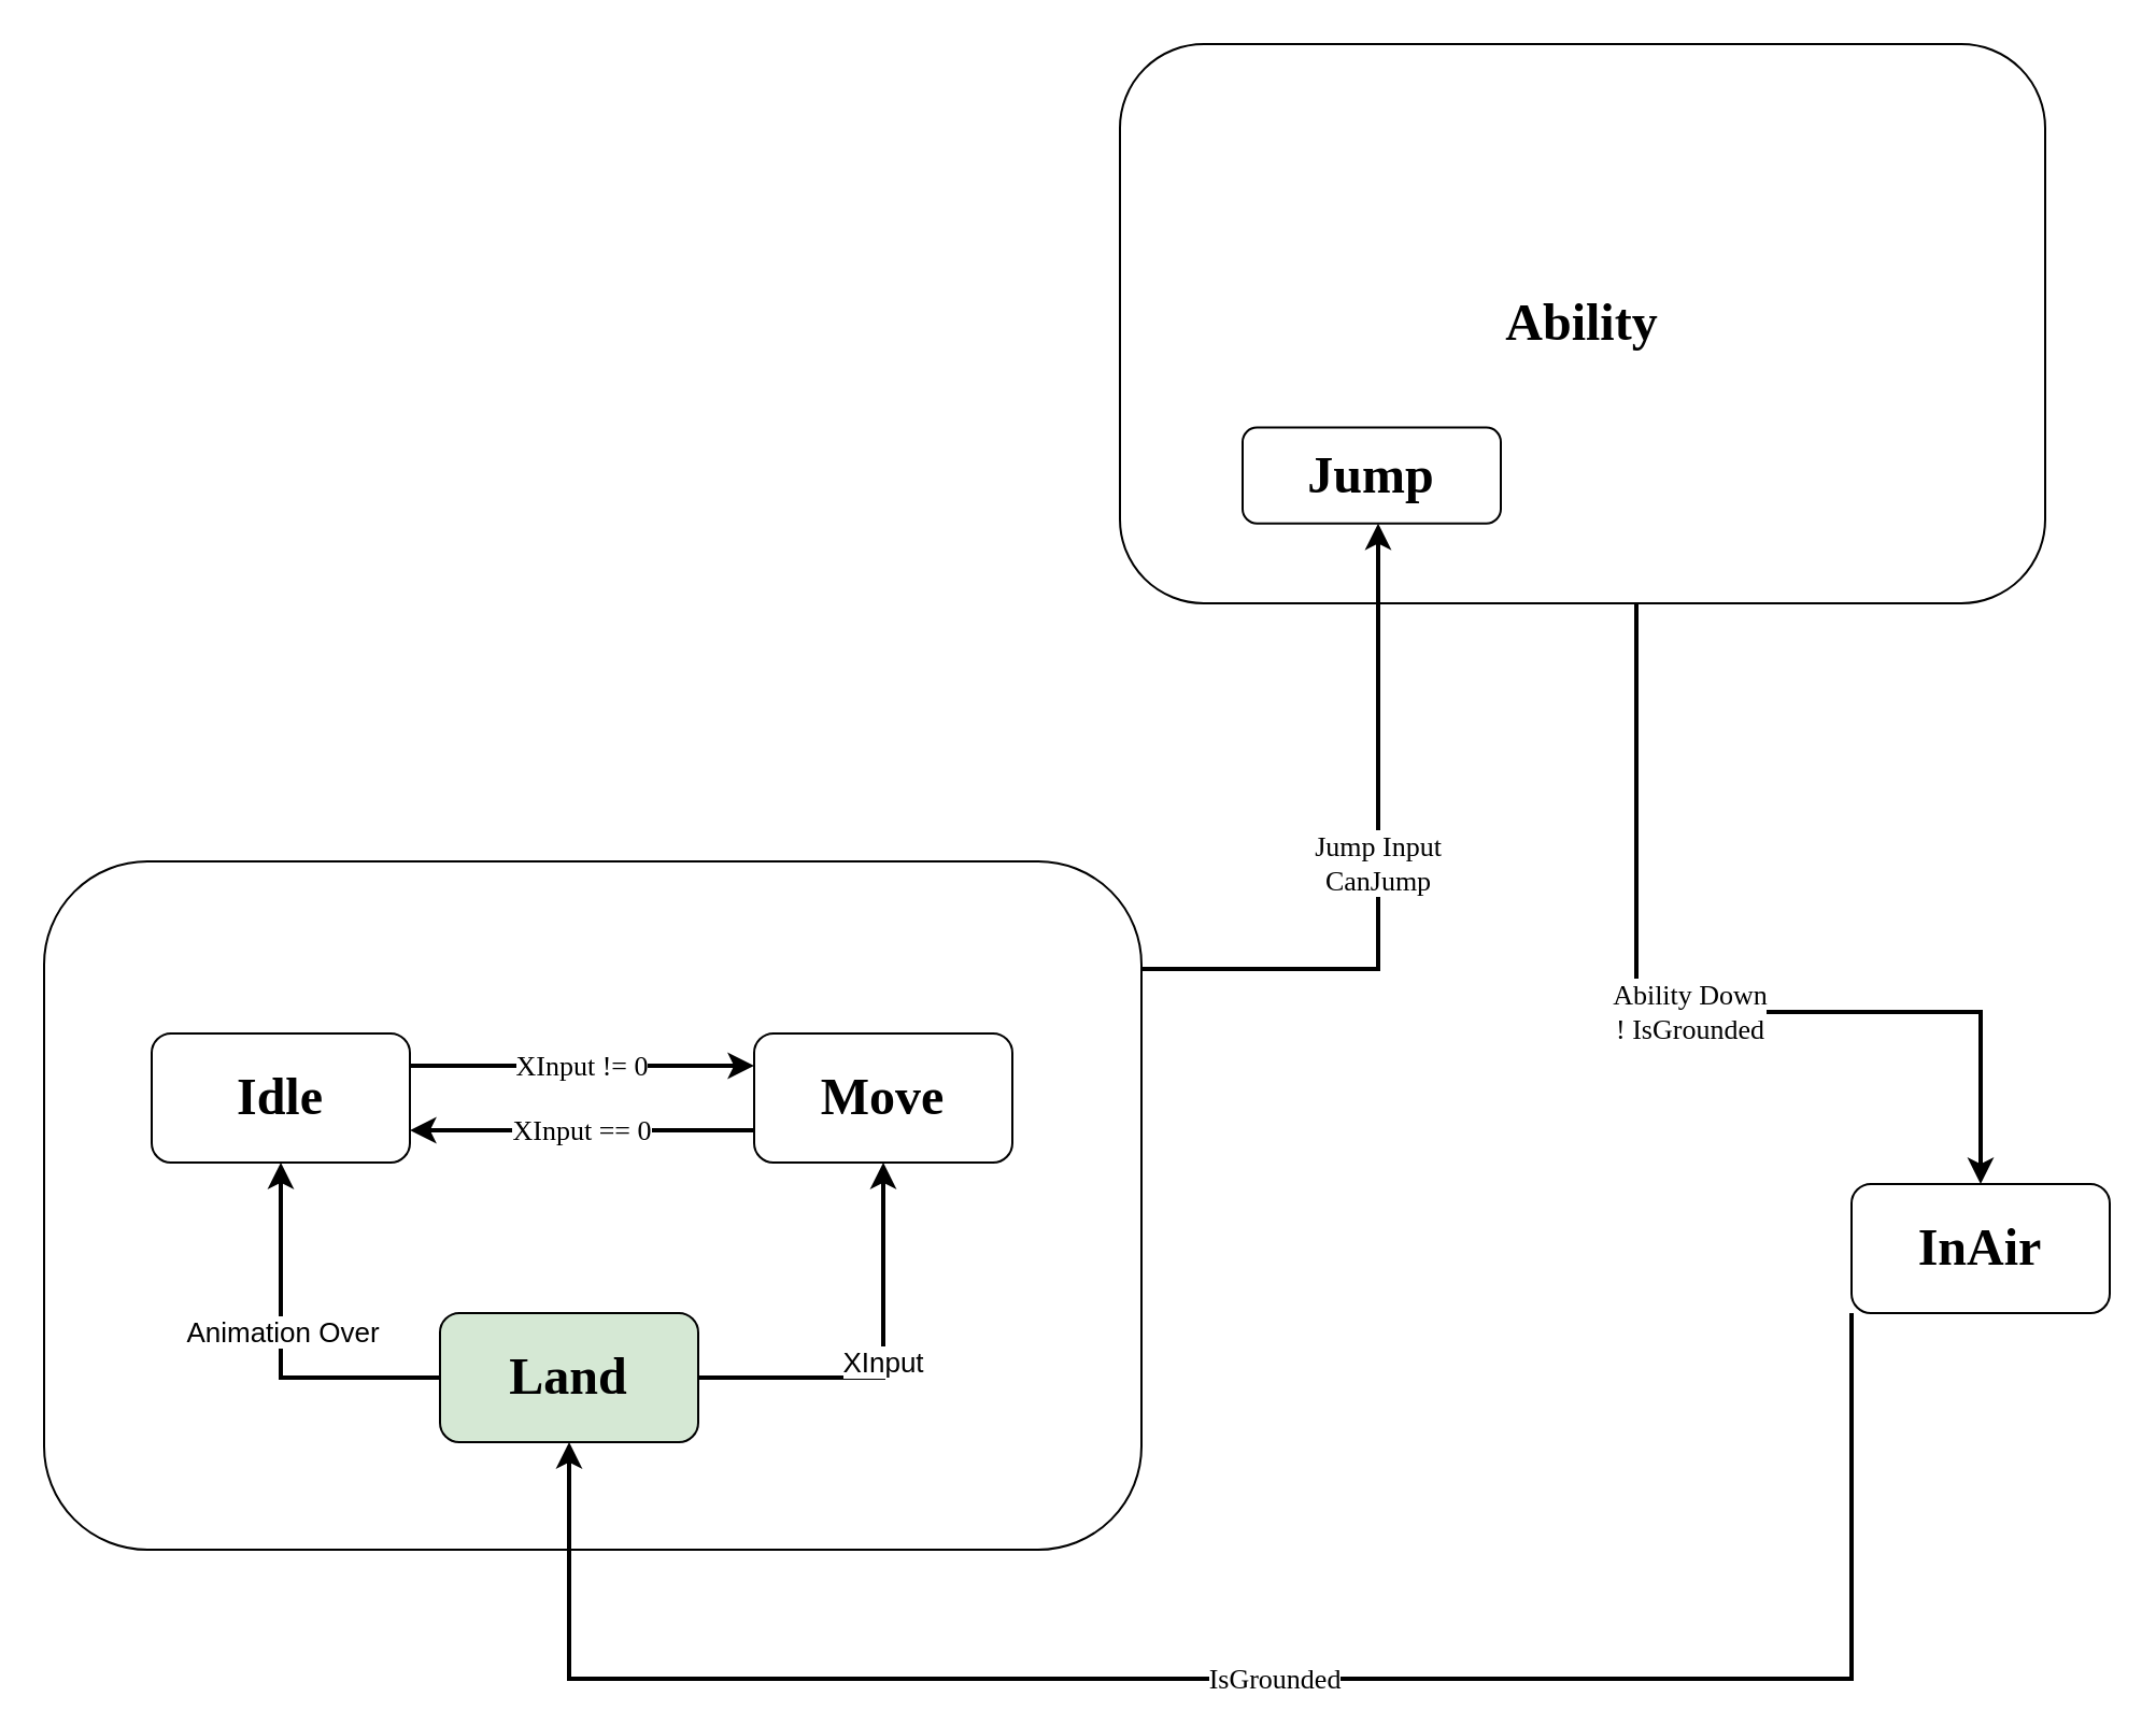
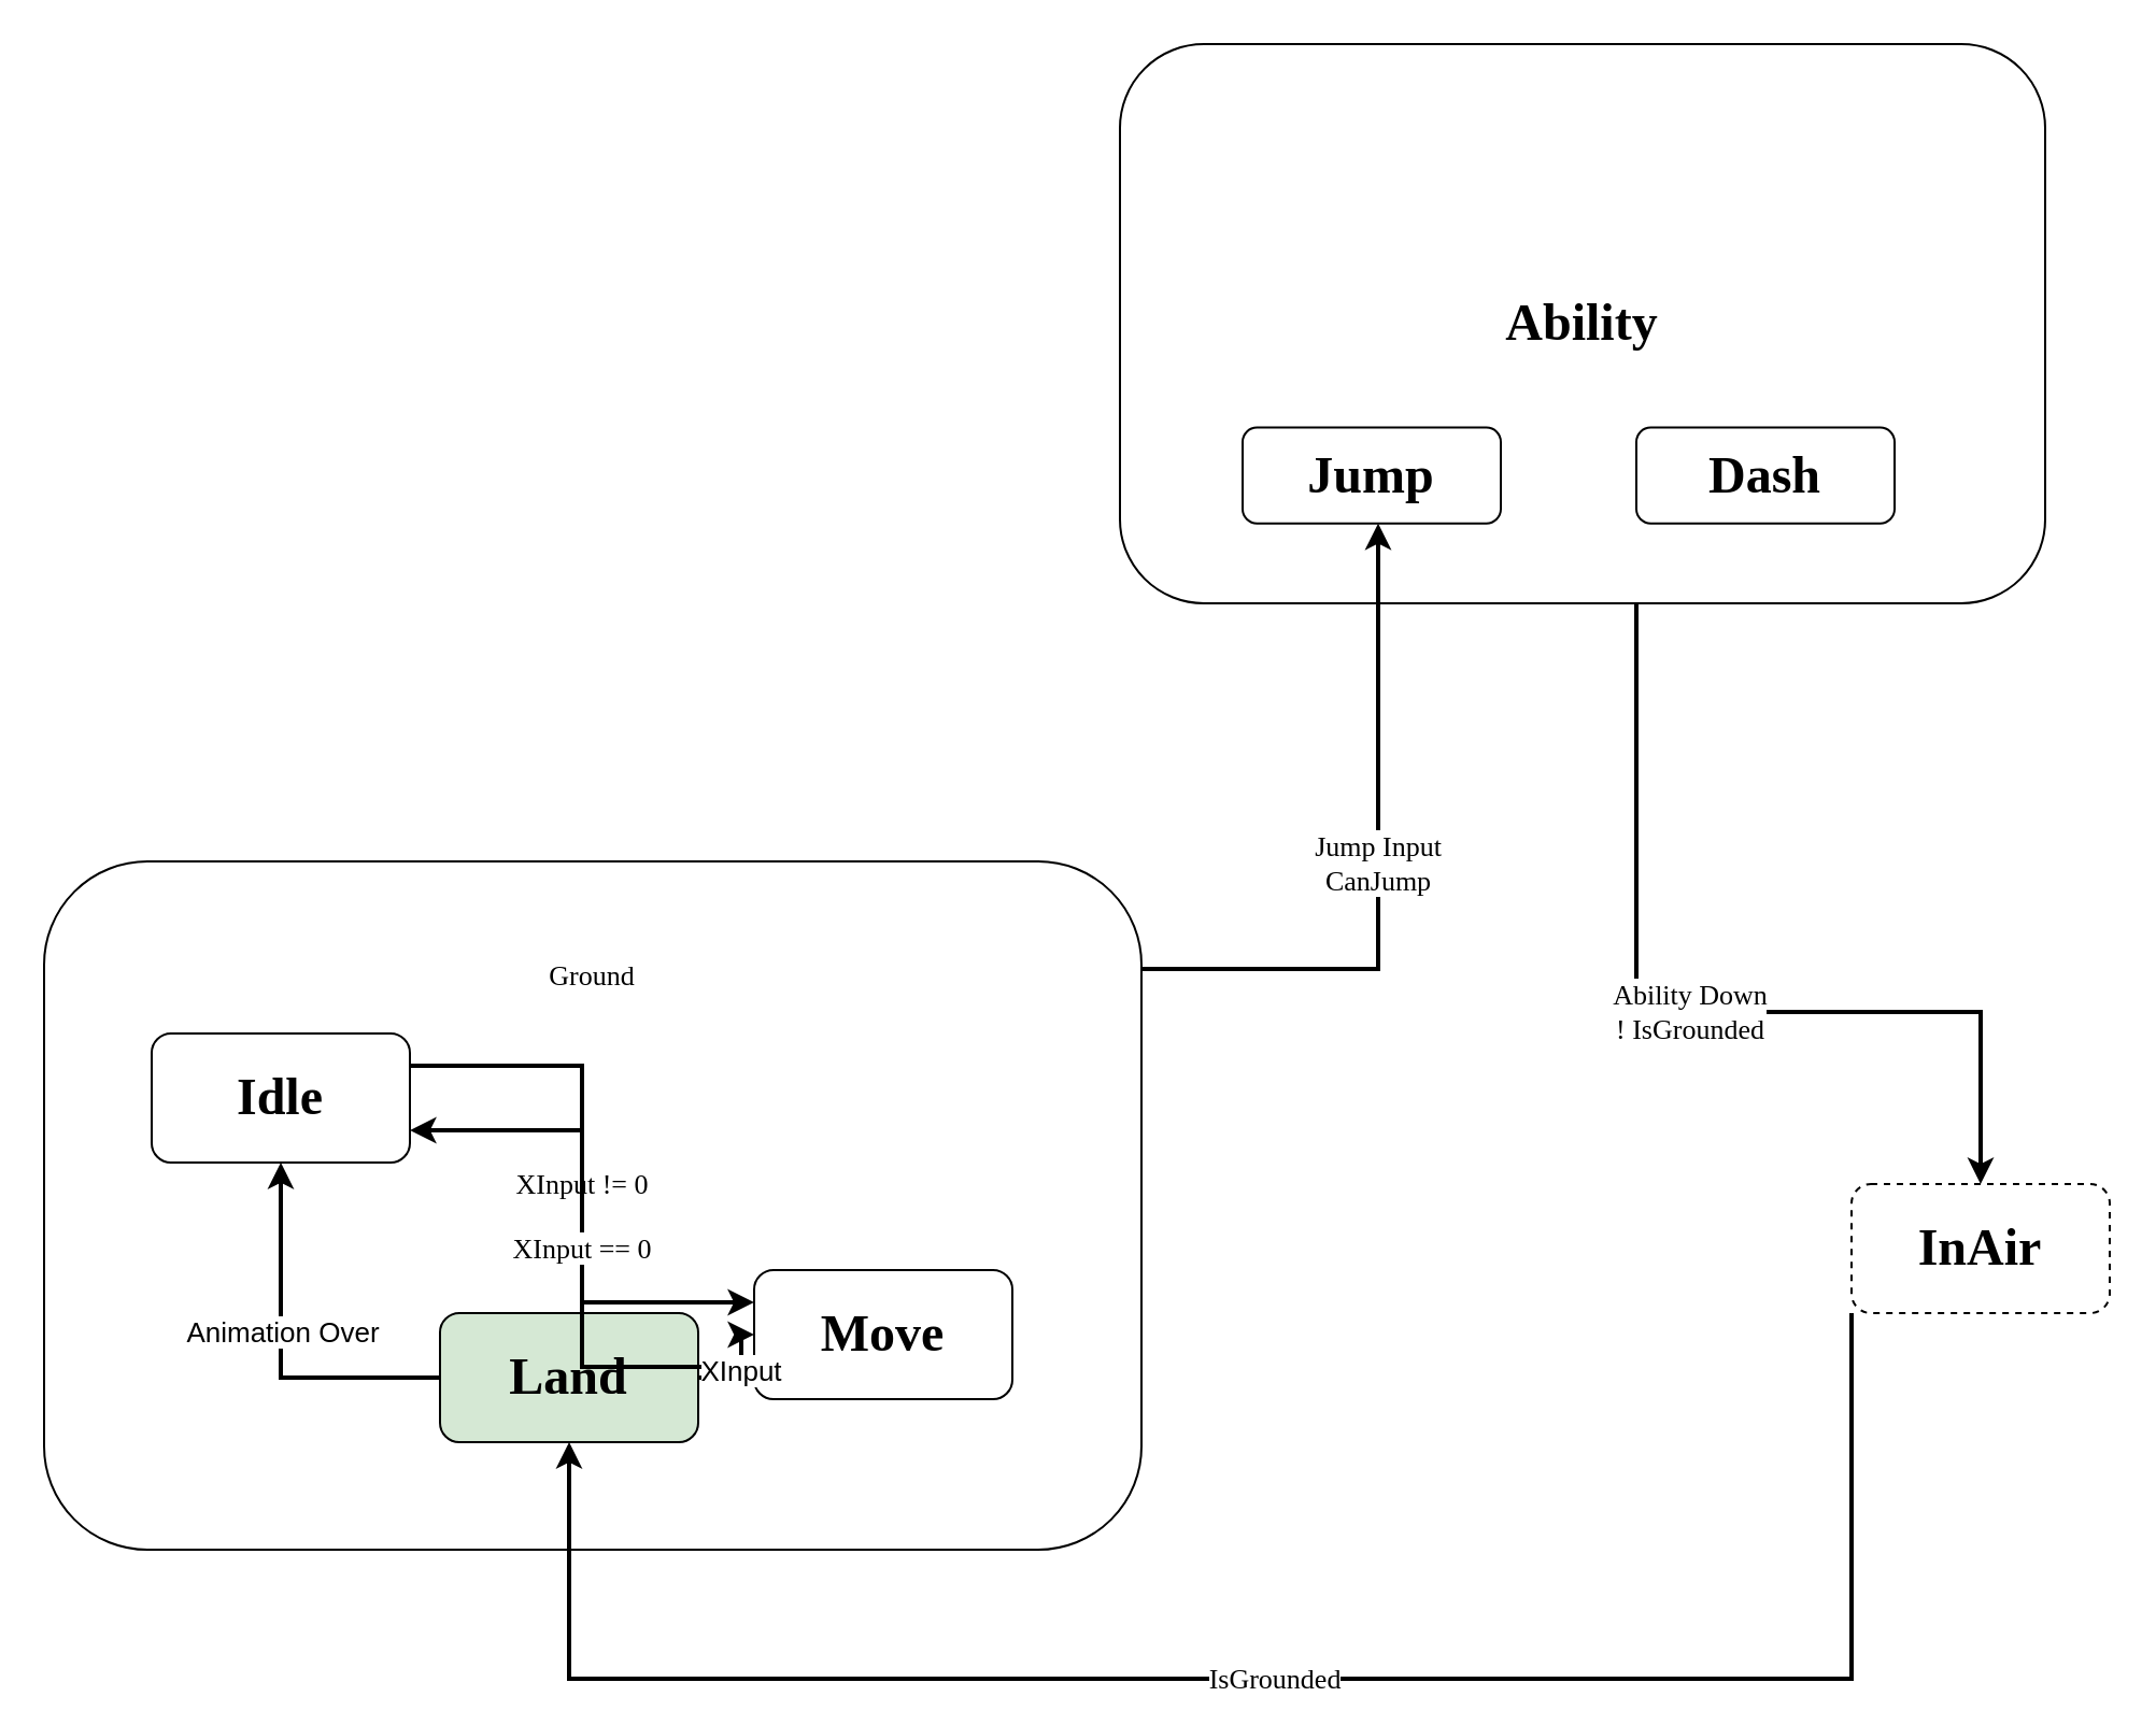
+ <mxCell id="4" value="Dash" style="rounded=1;whiteSpace=wrap;html=1;fontSize=24;fontStyle=1;fontFamily=Times New Roman;" vertex="1" parent="2"><mxGeometry x="240" y="178.286" width="120" height="44.571" as="geometry" /></mxCell>
+ <mxCell id="7" value="&lt;div&gt;Ground&lt;/div&gt;" style="text;html=1;strokeColor=none;fillColor=none;align=center;verticalAlign=middle;whiteSpace=wrap;rounded=0;fontSize=13;fontFamily=Times New Roman;fontColor=default;" vertex="1" parent="6"><mxGeometry x="225" y="30.476" width="60" height="45.714" as="geometry" /></mxCell>
- <mxCell id="12" value="&lt;span style=&quot;font-size: 24px;&quot;&gt;&lt;font style=&quot;font-size: 24px;&quot;&gt;Move&lt;/font&gt;&lt;/span&gt;" style="rounded=1;whiteSpace=wrap;html=1;fontSize=24;fontStyle=1;fontFamily=Times New Roman;" vertex="1" parent="1"><mxGeometry x="350" y="480" width="120" height="60" as="geometry" /></mxCell>
+ <mxCell id="12" value="&lt;span style=&quot;font-size: 24px;&quot;&gt;&lt;font style=&quot;font-size: 24px;&quot;&gt;Move&lt;/font&gt;&lt;/span&gt;" style="rounded=1;whiteSpace=wrap;html=1;fontSize=24;fontStyle=1;fontFamily=Times New Roman;" vertex="1" parent="1"><mxGeometry x="350" y="590" width="120" height="60" as="geometry" /></mxCell>
- <mxCell id="14" value="&lt;div&gt;InAir&lt;/div&gt;" style="rounded=1;whiteSpace=wrap;html=1;fontSize=24;fontStyle=1;fontFamily=Times New Roman;" vertex="1" parent="1"><mxGeometry x="860" y="550" width="120" height="60" as="geometry" /></mxCell>
+ <mxCell id="14" value="&lt;div&gt;InAir&lt;/div&gt;" style="rounded=1;whiteSpace=wrap;html=1;fontSize=24;fontStyle=1;fontFamily=Times New Roman;dashed=1;" vertex="1" parent="1"><mxGeometry x="860" y="550" width="120" height="60" as="geometry" /></mxCell>
